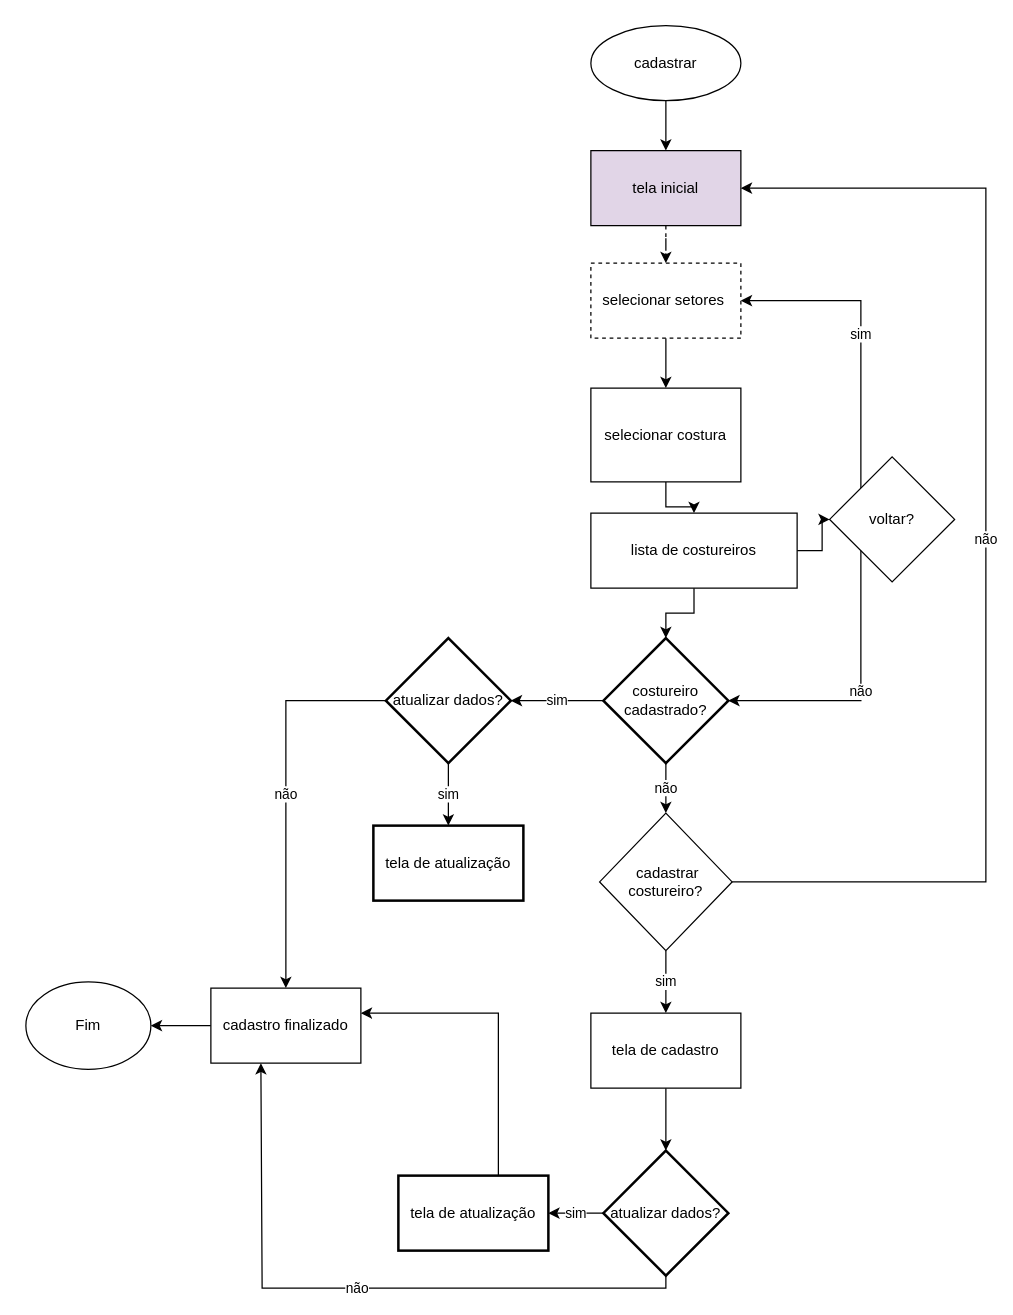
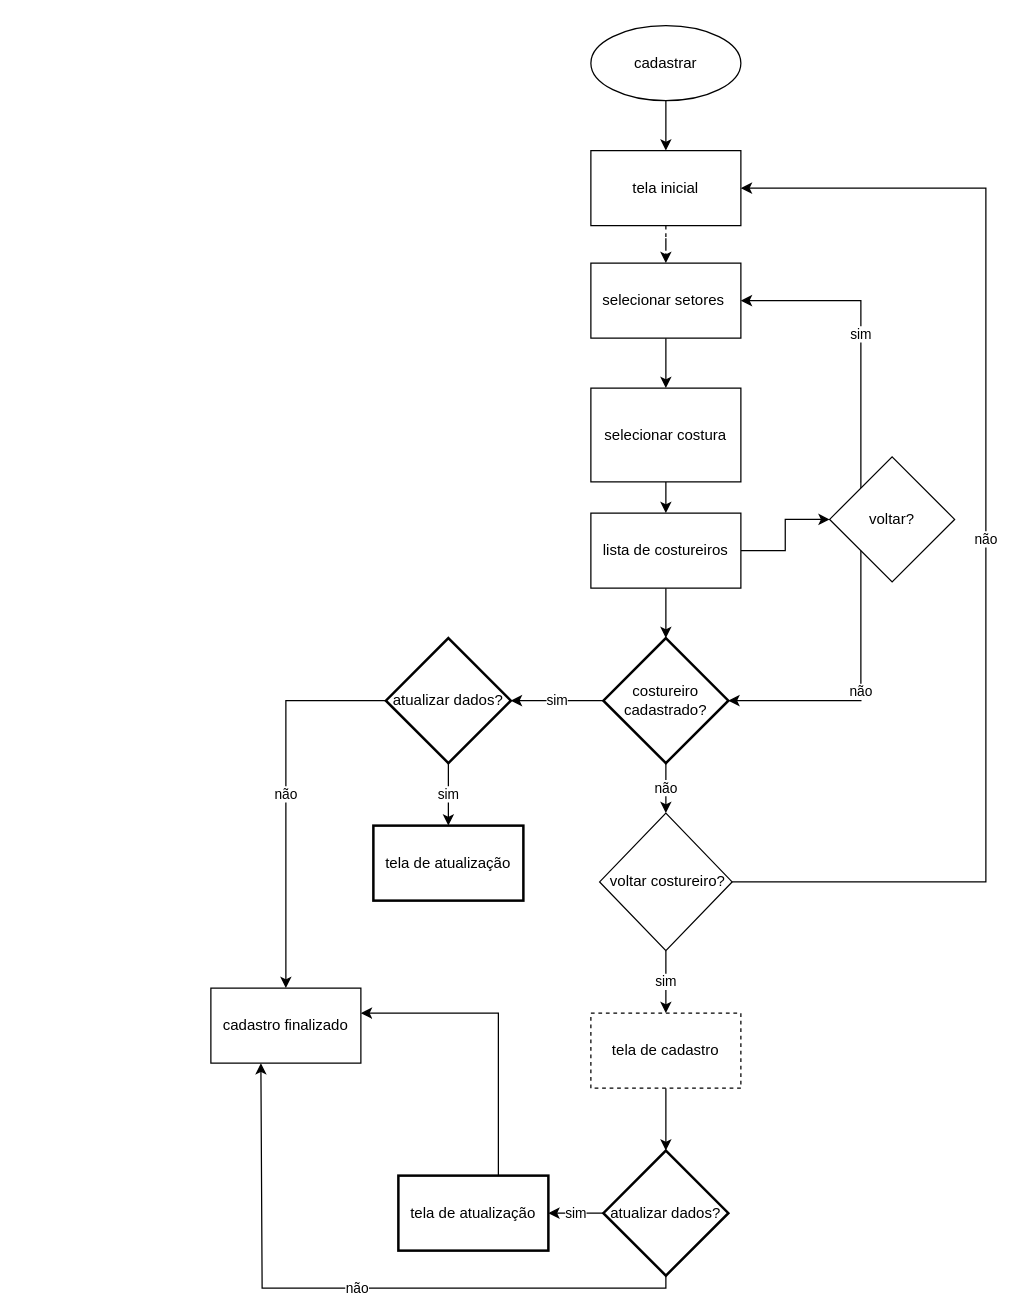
- <mxCell id="5" value="tela inicial" style="rounded=0;whiteSpace=wrap;html=1;fillColor=#e1d5e7;" vertex="1" parent="1"><mxGeometry x="472" y="120" width="120" height="60" as="geometry" /></mxCell>
+ <mxCell id="5" value="tela inicial" style="rounded=0;whiteSpace=wrap;html=1;" vertex="1" parent="1"><mxGeometry x="472" y="120" width="120" height="60" as="geometry" /></mxCell>
- <mxCell id="7" value="selecionar setores&amp;nbsp;" style="rounded=0;whiteSpace=wrap;html=1;dashed=1;" vertex="1" parent="1"><mxGeometry x="472" y="210" width="120" height="60" as="geometry" /></mxCell>
+ <mxCell id="7" value="selecionar setores&amp;nbsp;" style="rounded=0;whiteSpace=wrap;html=1;" vertex="1" parent="1"><mxGeometry x="472" y="210" width="120" height="60" as="geometry" /></mxCell>
- <mxCell id="12" value="lista de costureiros" style="rounded=0;whiteSpace=wrap;html=1;" vertex="1" parent="1"><mxGeometry x="472" y="410" width="165" height="60" as="geometry" /></mxCell>
+ <mxCell id="12" value="lista de costureiros" style="rounded=0;whiteSpace=wrap;html=1;" vertex="1" parent="1"><mxGeometry x="472" y="410" width="120" height="60" as="geometry" /></mxCell>
- <mxCell id="17" value="&amp;nbsp;cadastrar costureiro?" style="rhombus;whiteSpace=wrap;html=1;" vertex="1" parent="1"><mxGeometry x="479" y="650" width="106" height="110" as="geometry" /></mxCell>
+ <mxCell id="17" value="&amp;nbsp;voltar costureiro?" style="rhombus;whiteSpace=wrap;html=1;" vertex="1" parent="1"><mxGeometry x="479" y="650" width="106" height="110" as="geometry" /></mxCell>
- <mxCell id="35" value="Fim" style="ellipse;whiteSpace=wrap;html=1;" vertex="1" parent="1"><mxGeometry x="20" y="785" width="100" height="70" as="geometry" /></mxCell>
- <mxCell id="33" value="" style="edgeStyle=orthogonalEdgeStyle;rounded=0;orthogonalLoop=1;jettySize=auto;html=1;" edge="1" parent="1" source="34" target="35"><mxGeometry relative="1" as="geometry" /></mxCell>
- <mxCell id="27" value="tela de cadastro" style="whiteSpace=wrap;html=1;" vertex="1" parent="1"><mxGeometry x="472" y="810" width="120" height="60" as="geometry" /></mxCell>
+ <mxCell id="27" value="tela de cadastro" style="whiteSpace=wrap;html=1;dashed=1;" vertex="1" parent="1"><mxGeometry x="472" y="810" width="120" height="60" as="geometry" /></mxCell>
